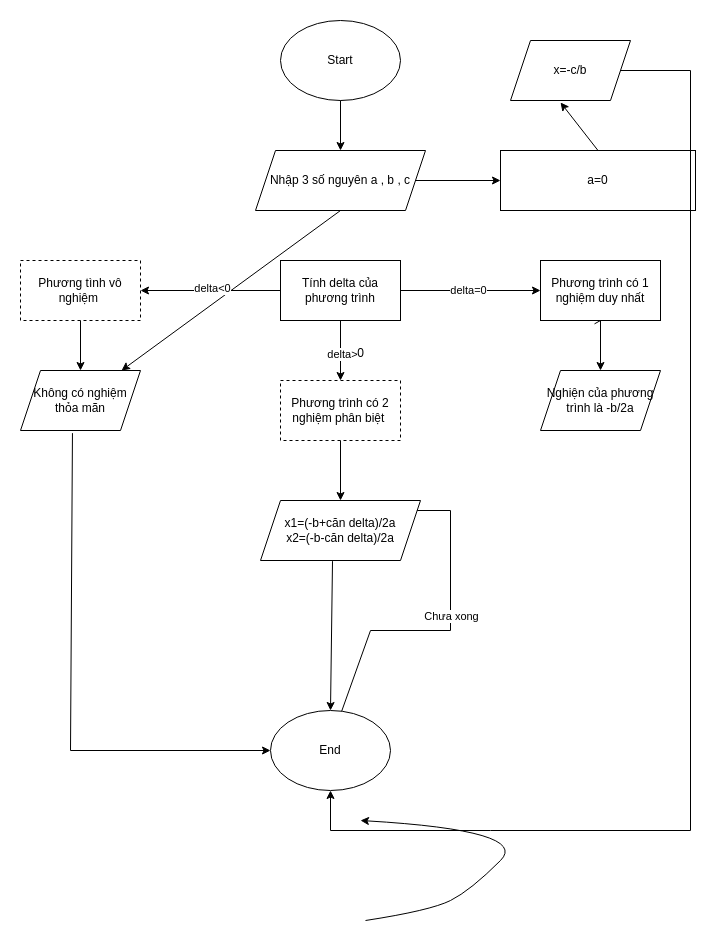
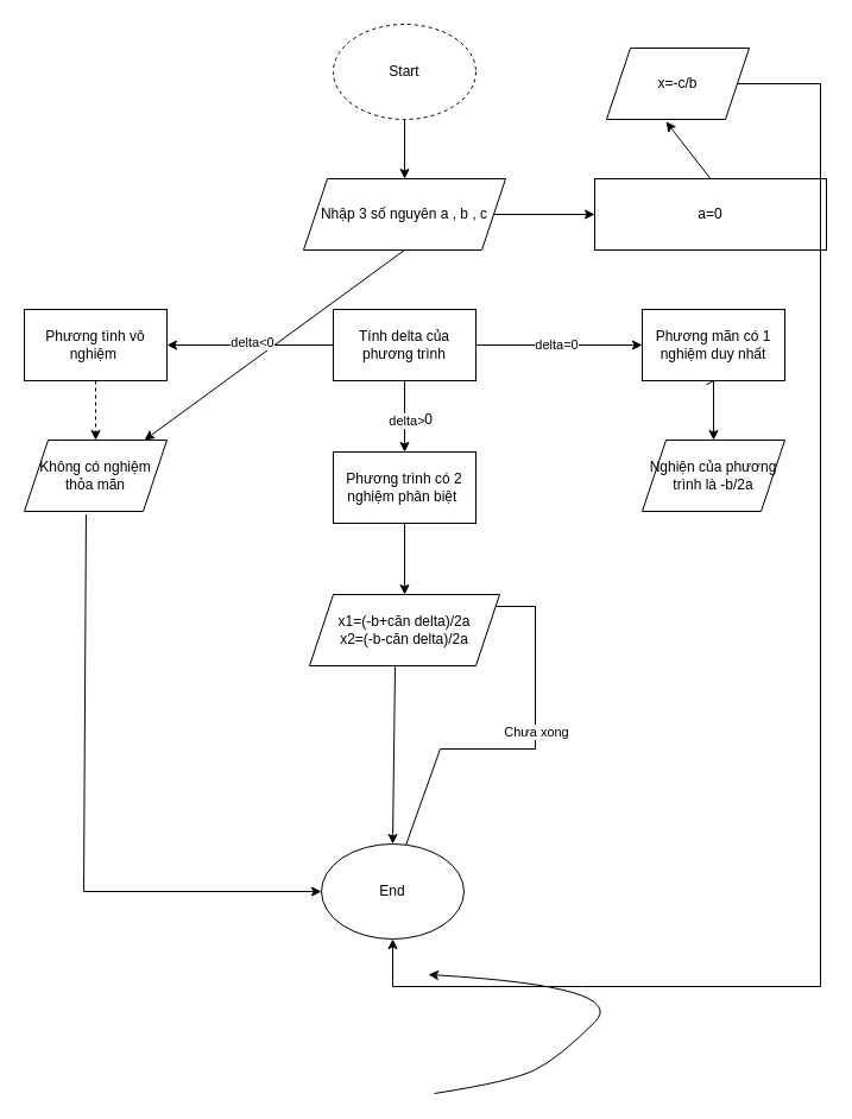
- <mxCell id="5" value="Start" style="ellipse;whiteSpace=wrap;html=1;" vertex="1" parent="1"><mxGeometry x="280" y="20" width="120" height="80" as="geometry" /></mxCell>
+ <mxCell id="5" value="Start" style="ellipse;whiteSpace=wrap;html=1;dashed=1;" vertex="1" parent="1"><mxGeometry x="280" y="20" width="120" height="80" as="geometry" /></mxCell>
- <mxCell id="9" value="Phương tình vô nghiệm&amp;nbsp;" style="rounded=0;whiteSpace=wrap;html=1;dashed=1;" vertex="1" parent="1"><mxGeometry x="20" y="260" width="120" height="60" as="geometry" /></mxCell>
+ <mxCell id="9" value="Phương tình vô nghiệm&amp;nbsp;" style="rounded=0;whiteSpace=wrap;html=1;" vertex="1" parent="1"><mxGeometry x="20" y="260" width="120" height="60" as="geometry" /></mxCell>
- <mxCell id="10" value="Phương trình có 1 nghiệm duy nhất" style="rounded=0;whiteSpace=wrap;html=1;" vertex="1" parent="1"><mxGeometry x="540" y="260" width="120" height="60" as="geometry" /></mxCell>
+ <mxCell id="10" value="Phương mãn có 1 nghiệm duy nhất" style="rounded=0;whiteSpace=wrap;html=1;" vertex="1" parent="1"><mxGeometry x="540" y="260" width="120" height="60" as="geometry" /></mxCell>
- <mxCell id="23" value="" style="endArrow=classic;html=1;rounded=0;exitX=0.5;exitY=1;exitDx=0;exitDy=0;" edge="1" parent="1" source="9" target="12"><mxGeometry width="50" height="50" relative="1" as="geometry"><mxPoint x="130" y="370" as="sourcePoint" /><mxPoint x="180" y="320" as="targetPoint" /></mxGeometry></mxCell>
+ <mxCell id="23" value="" style="endArrow=classic;html=1;rounded=0;exitX=0.5;exitY=1;exitDx=0;exitDy=0;dashed=1;" edge="1" parent="1" source="9" target="12"><mxGeometry width="50" height="50" relative="1" as="geometry"><mxPoint x="130" y="370" as="sourcePoint" /><mxPoint x="180" y="320" as="targetPoint" /></mxGeometry></mxCell>
- <mxCell id="11" value="Phương trình có 2 nghiệm phân biệt&amp;nbsp;" style="rounded=0;whiteSpace=wrap;html=1;dashed=1;" vertex="1" parent="1"><mxGeometry x="280" y="380" width="120" height="60" as="geometry" /></mxCell>
+ <mxCell id="11" value="Phương trình có 2 nghiệm phân biệt&amp;nbsp;" style="rounded=0;whiteSpace=wrap;html=1;" vertex="1" parent="1"><mxGeometry x="280" y="380" width="120" height="60" as="geometry" /></mxCell>
